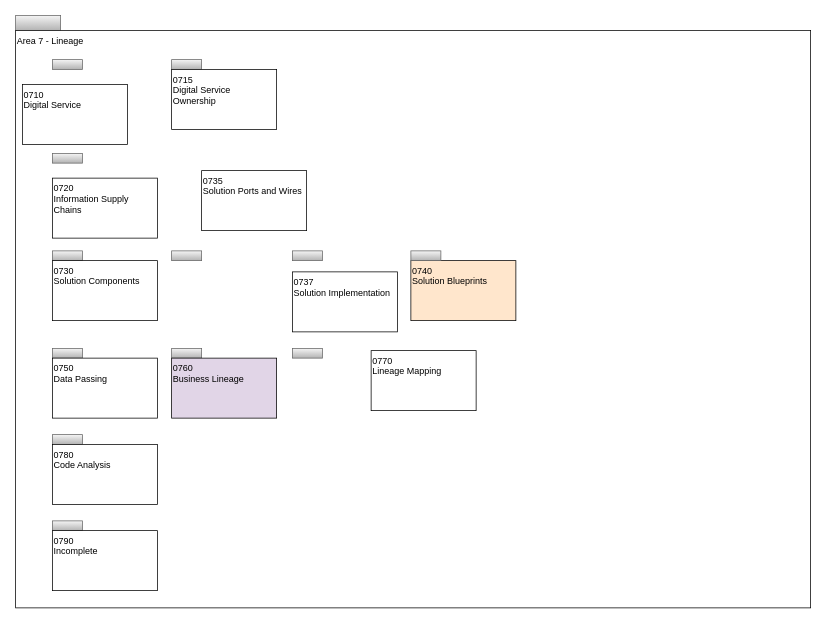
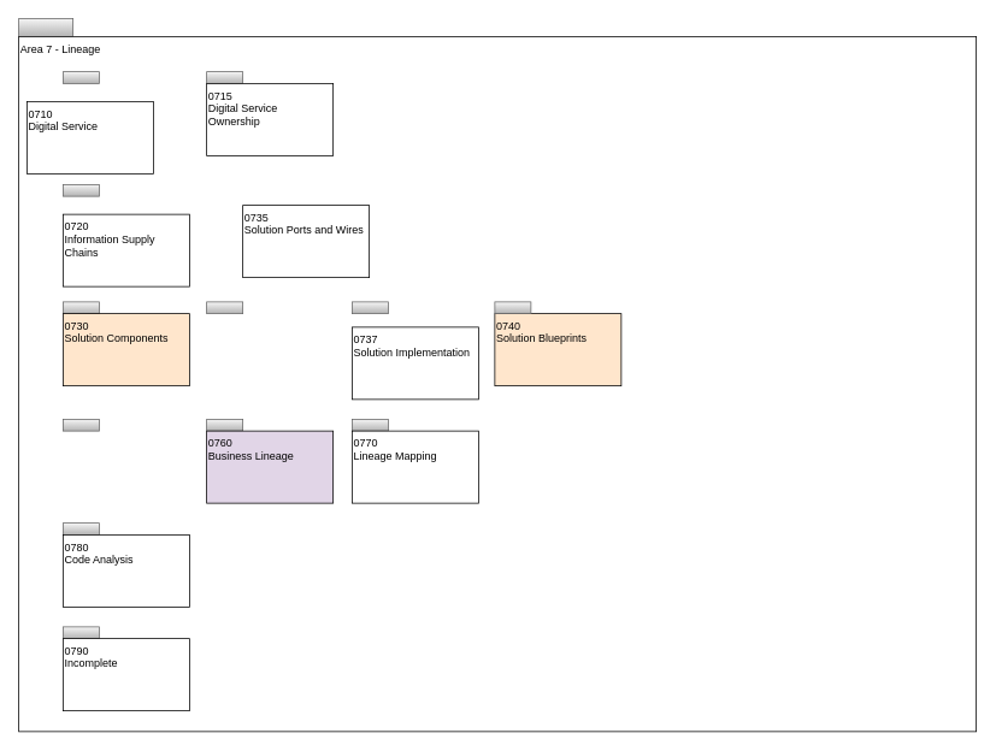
- <mxCell id="11" value="0730&lt;br&gt;Solution Components" style="rounded=0;whiteSpace=wrap;html=1;align=left;verticalAlign=top;" parent="1" vertex="1"><mxGeometry x="69" y="347" width="140" height="80" as="geometry" /></mxCell>
+ <mxCell id="11" value="0730&lt;br&gt;Solution Components" style="rounded=0;whiteSpace=wrap;html=1;align=left;verticalAlign=top;fillColor=#ffe6cc;" parent="1" vertex="1"><mxGeometry x="69" y="347" width="140" height="80" as="geometry" /></mxCell>
- <mxCell id="23" value="0770&lt;br&gt;Lineage Mapping" style="rounded=0;whiteSpace=wrap;html=1;align=left;verticalAlign=top;" parent="1" vertex="1"><mxGeometry x="494" y="467" width="140" height="80" as="geometry" /></mxCell>
+ <mxCell id="23" value="0770&lt;br&gt;Lineage Mapping" style="rounded=0;whiteSpace=wrap;html=1;align=left;verticalAlign=top;" parent="1" vertex="1"><mxGeometry x="389" y="477" width="140" height="80" as="geometry" /></mxCell>
- <mxCell id="15" value="0750&lt;br&gt;Data Passing" style="rounded=0;whiteSpace=wrap;html=1;align=left;verticalAlign=top;" parent="1" vertex="1"><mxGeometry x="69" y="477" width="140" height="80" as="geometry" /></mxCell>
